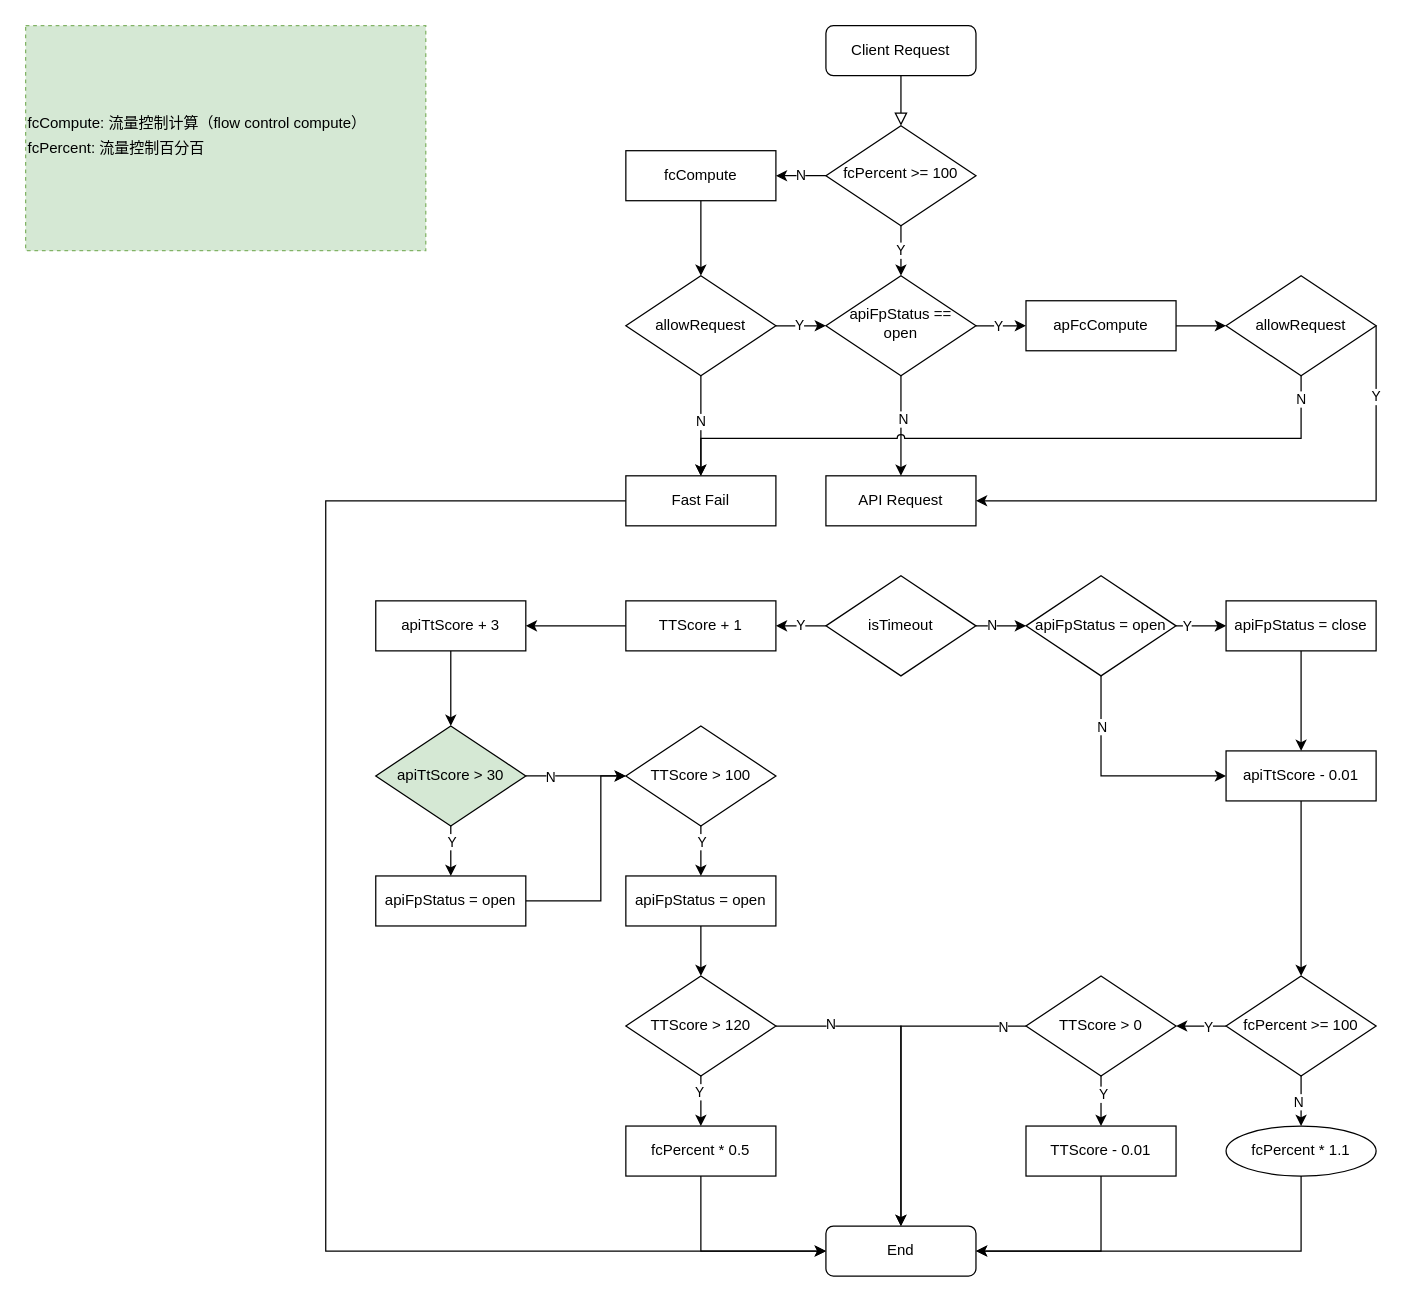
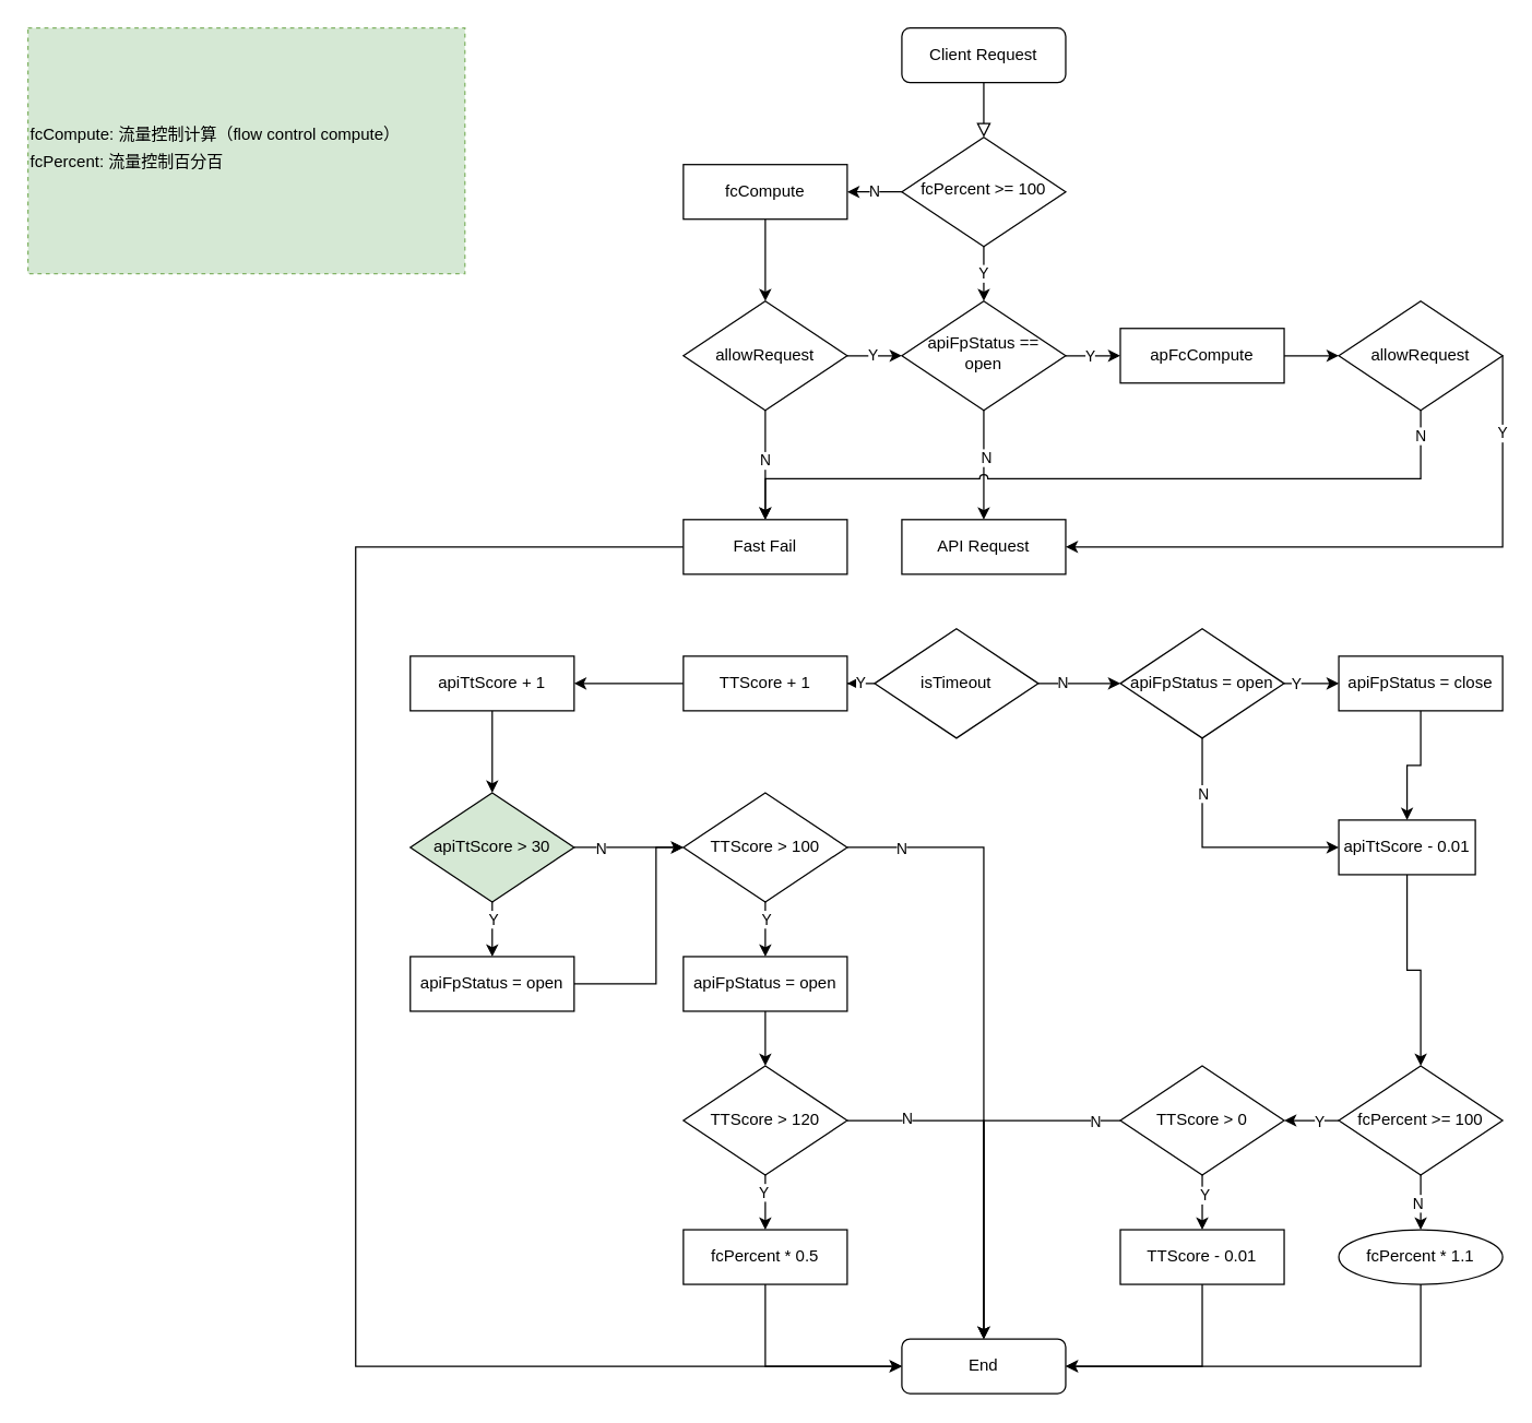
- <mxCell id="72" value="apiTtScore + 3" style="rounded=0;whiteSpace=wrap;html=1;fontSize=12;glass=0;strokeWidth=1;shadow=0;" parent="1" vertex="1"><mxGeometry x="300" y="480" width="120" height="40" as="geometry" /></mxCell>
+ <mxCell id="72" value="apiTtScore + 1" style="rounded=0;whiteSpace=wrap;html=1;fontSize=12;glass=0;strokeWidth=1;shadow=0;" parent="1" vertex="1"><mxGeometry x="300" y="480" width="120" height="40" as="geometry" /></mxCell>
- <mxCell id="21" value="isTimeout" style="rhombus;whiteSpace=wrap;html=1;" parent="1" vertex="1"><mxGeometry x="660" y="460" width="120" height="80" as="geometry" /></mxCell>
+ <mxCell id="21" value="isTimeout" style="rhombus;whiteSpace=wrap;html=1;" parent="1" vertex="1"><mxGeometry x="640" y="460" width="120" height="80" as="geometry" /></mxCell>
- <mxCell id="81" value="apiTtScore - 0.01" style="rounded=0;whiteSpace=wrap;html=1;fontSize=12;glass=0;strokeWidth=1;shadow=0;" parent="1" vertex="1"><mxGeometry x="980" y="600" width="120" height="40" as="geometry" /></mxCell>
+ <mxCell id="81" value="apiTtScore - 0.01" style="rounded=0;whiteSpace=wrap;html=1;fontSize=12;glass=0;strokeWidth=1;shadow=0;" parent="1" vertex="1"><mxGeometry x="980" y="600" width="100" height="40" as="geometry" /></mxCell>
+ <mxCell id="27" style="edgeStyle=orthogonalEdgeStyle;rounded=0;orthogonalLoop=1;jettySize=auto;html=1;exitX=1;exitY=0.5;exitDx=0;exitDy=0;" parent="1" source="29" target="24" edge="1"><mxGeometry relative="1" as="geometry"><Array as="points"><mxPoint x="720" y="620" /></Array></mxGeometry></mxCell>
+ <mxCell id="28" value="N" style="edgeLabel;html=1;align=center;verticalAlign=middle;resizable=0;points=[];" parent="27" vertex="1" connectable="0"><mxGeometry x="-0.83" relative="1" as="geometry"><mxPoint as="offset" /></mxGeometry></mxCell>
